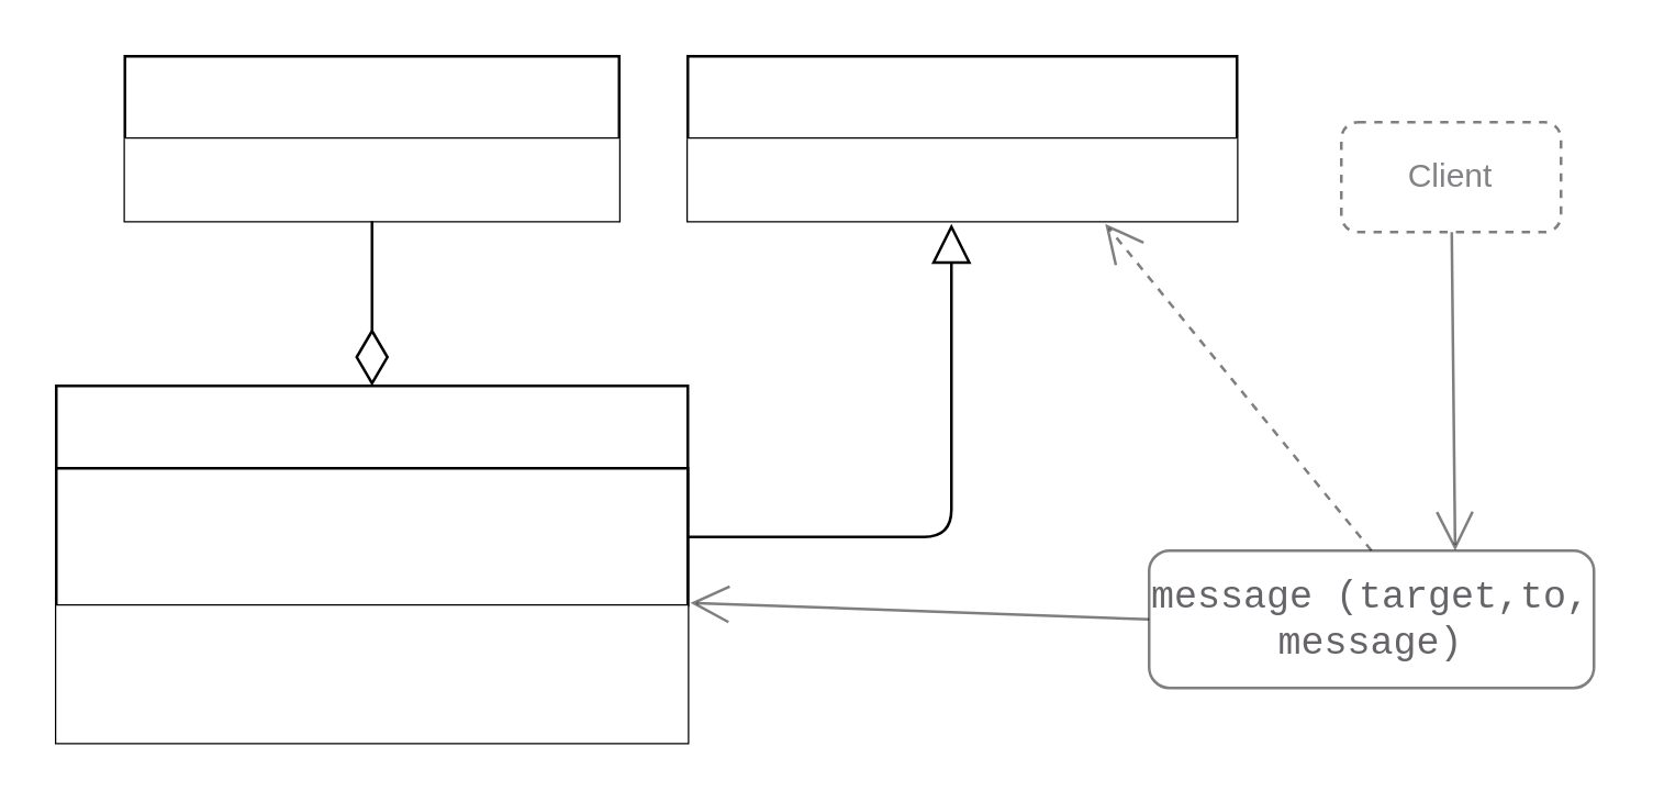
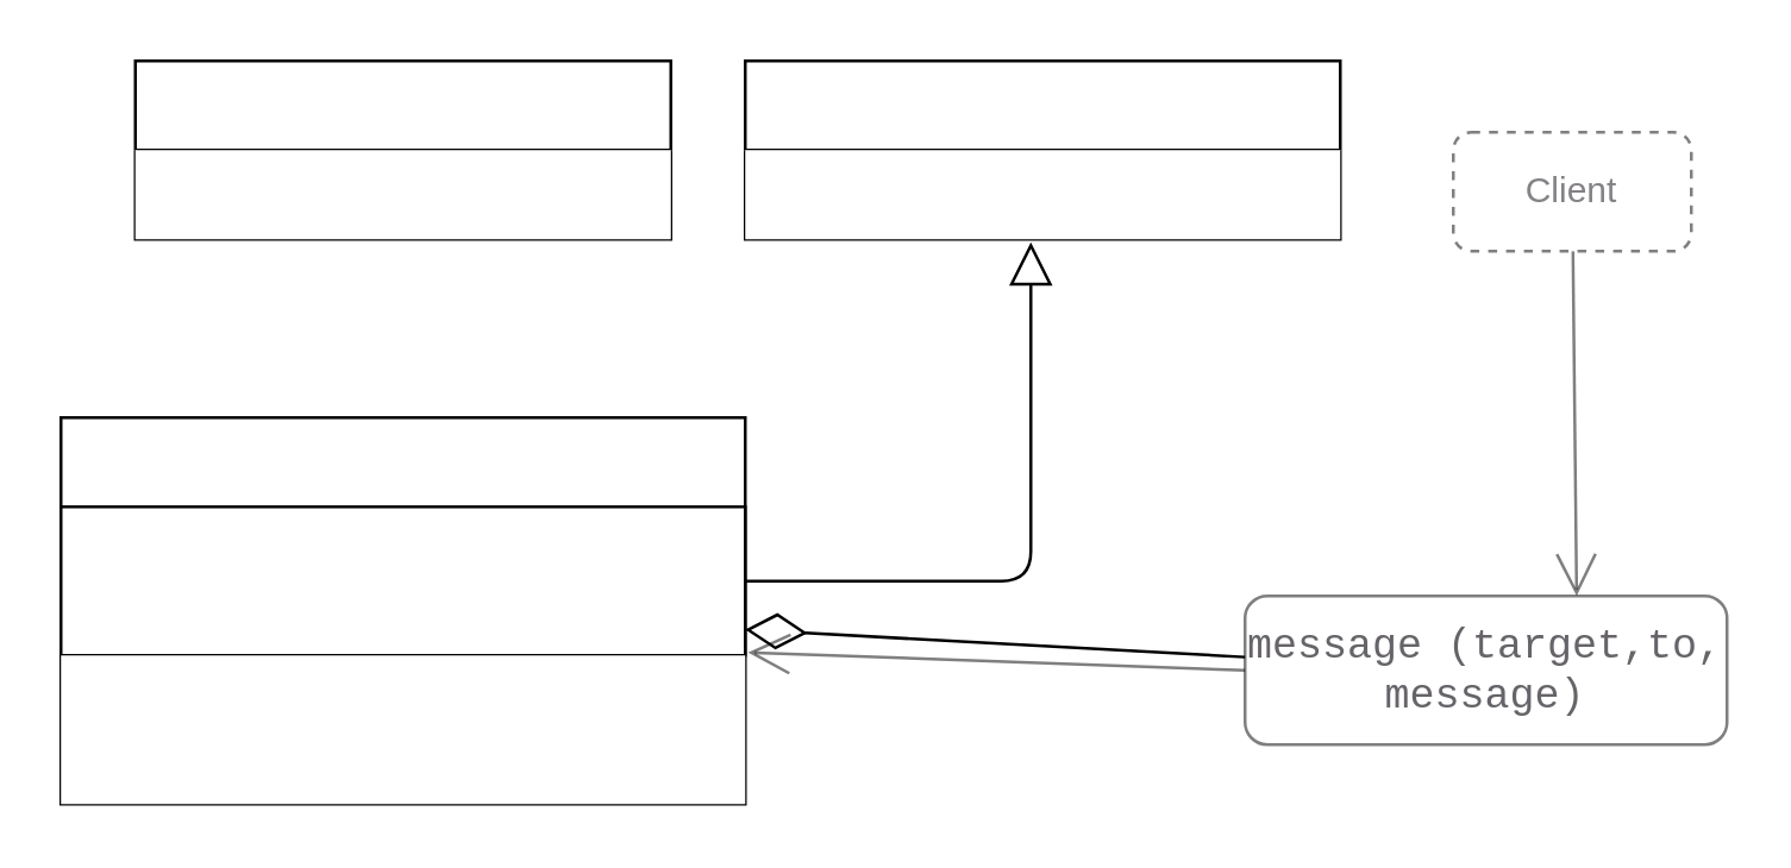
- <mxCell id="6" style="edgeStyle=none;html=1;entryX=0.5;entryY=1;entryDx=0;entryDy=0;endArrow=none;endFill=0;endSize=12;startArrow=diamondThin;startFill=0;startSize=18;" parent="1" source="7" target="2" edge="1"><mxGeometry relative="1" as="geometry" /></mxCell>
+ <mxCell id="6" style="edgeStyle=none;html=1;endArrow=none;endFill=0;endSize=12;startArrow=diamondThin;startFill=0;startSize=18;" parent="1" source="7" target="14" edge="1"><mxGeometry relative="1" as="geometry" /></mxCell>
- <mxCell id="12" style="edgeStyle=none;html=1;fontColor=#FFFFFF;endSize=12;endArrow=open;endFill=0;dashed=1;exitX=0.5;exitY=0;exitDx=0;exitDy=0;entryX=0.76;entryY=1.033;entryDx=0;entryDy=0;entryPerimeter=0;opacity=50;" parent="1" source="14" target="5" edge="1"><mxGeometry relative="1" as="geometry"><mxPoint x="393" y="80" as="targetPoint" /></mxGeometry></mxCell>
